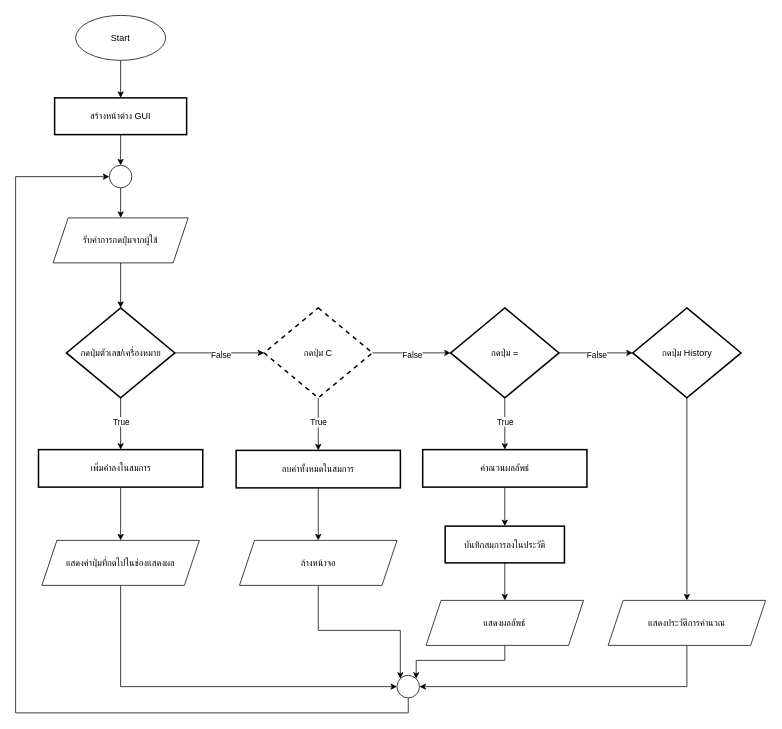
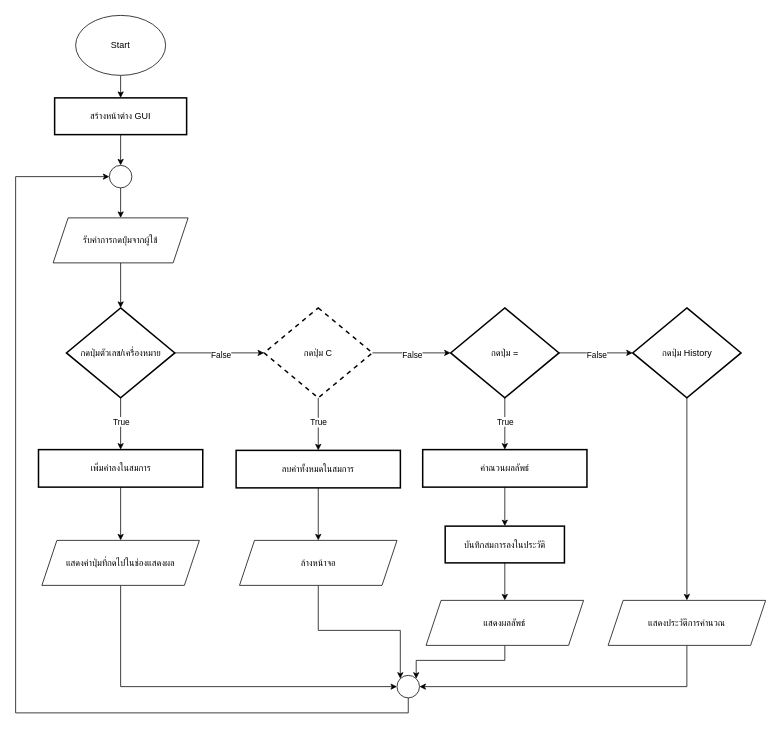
- <mxCell id="9" value="Start" style="ellipse;whiteSpace=wrap;html=1;" vertex="1" parent="1"><mxGeometry x="100" y="20" width="120" height="60" as="geometry" /></mxCell>
+ <mxCell id="9" value="Start" style="ellipse;whiteSpace=wrap;html=1;" vertex="1" parent="1"><mxGeometry x="100" y="20" width="120" height="80" as="geometry" /></mxCell>
